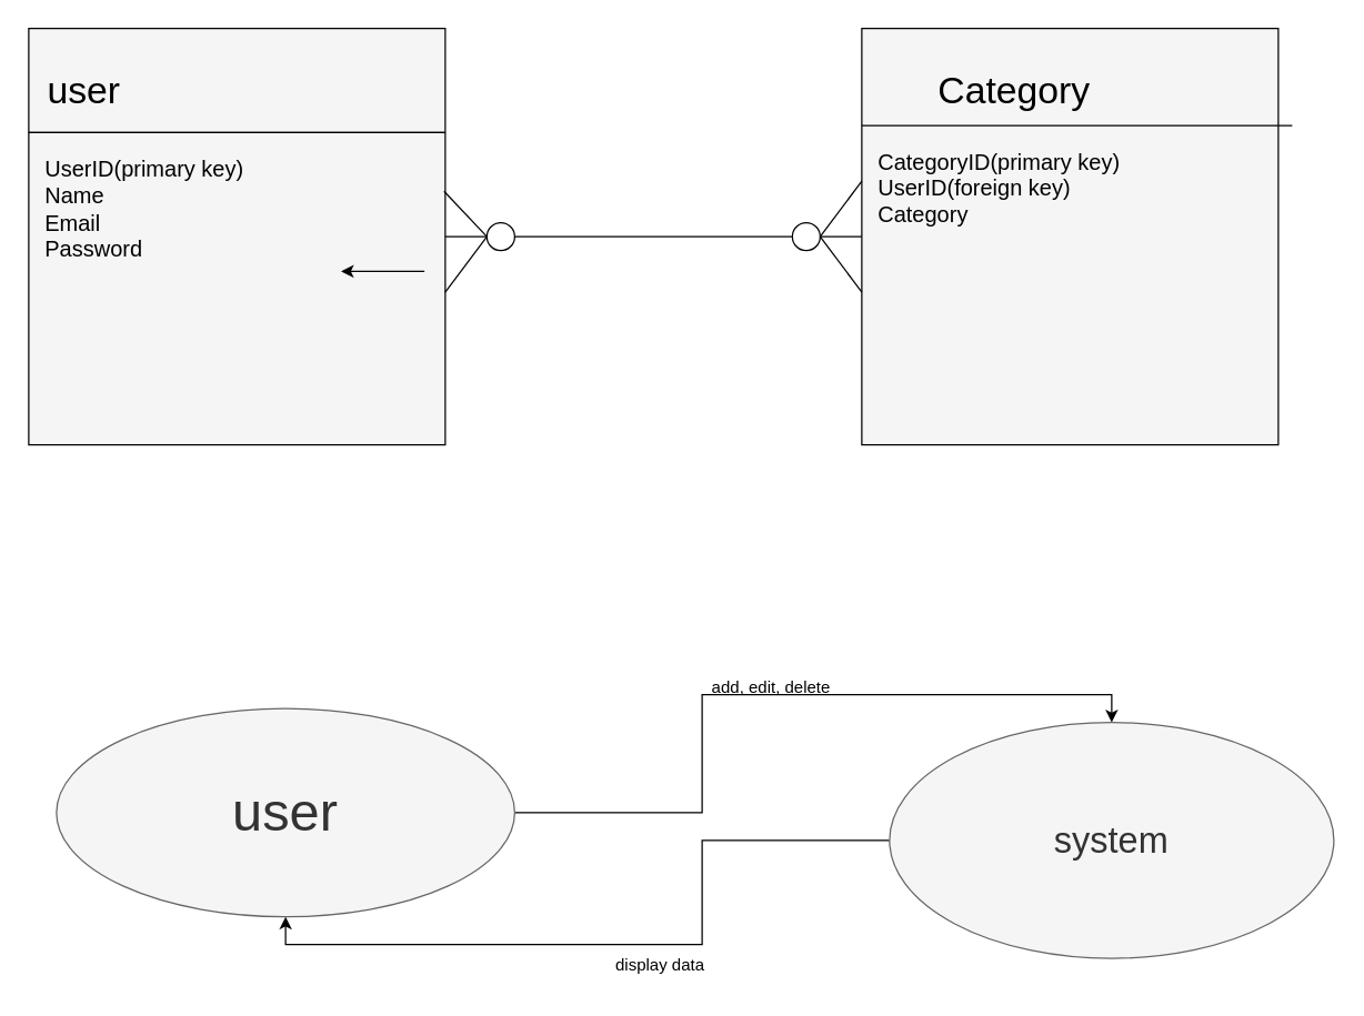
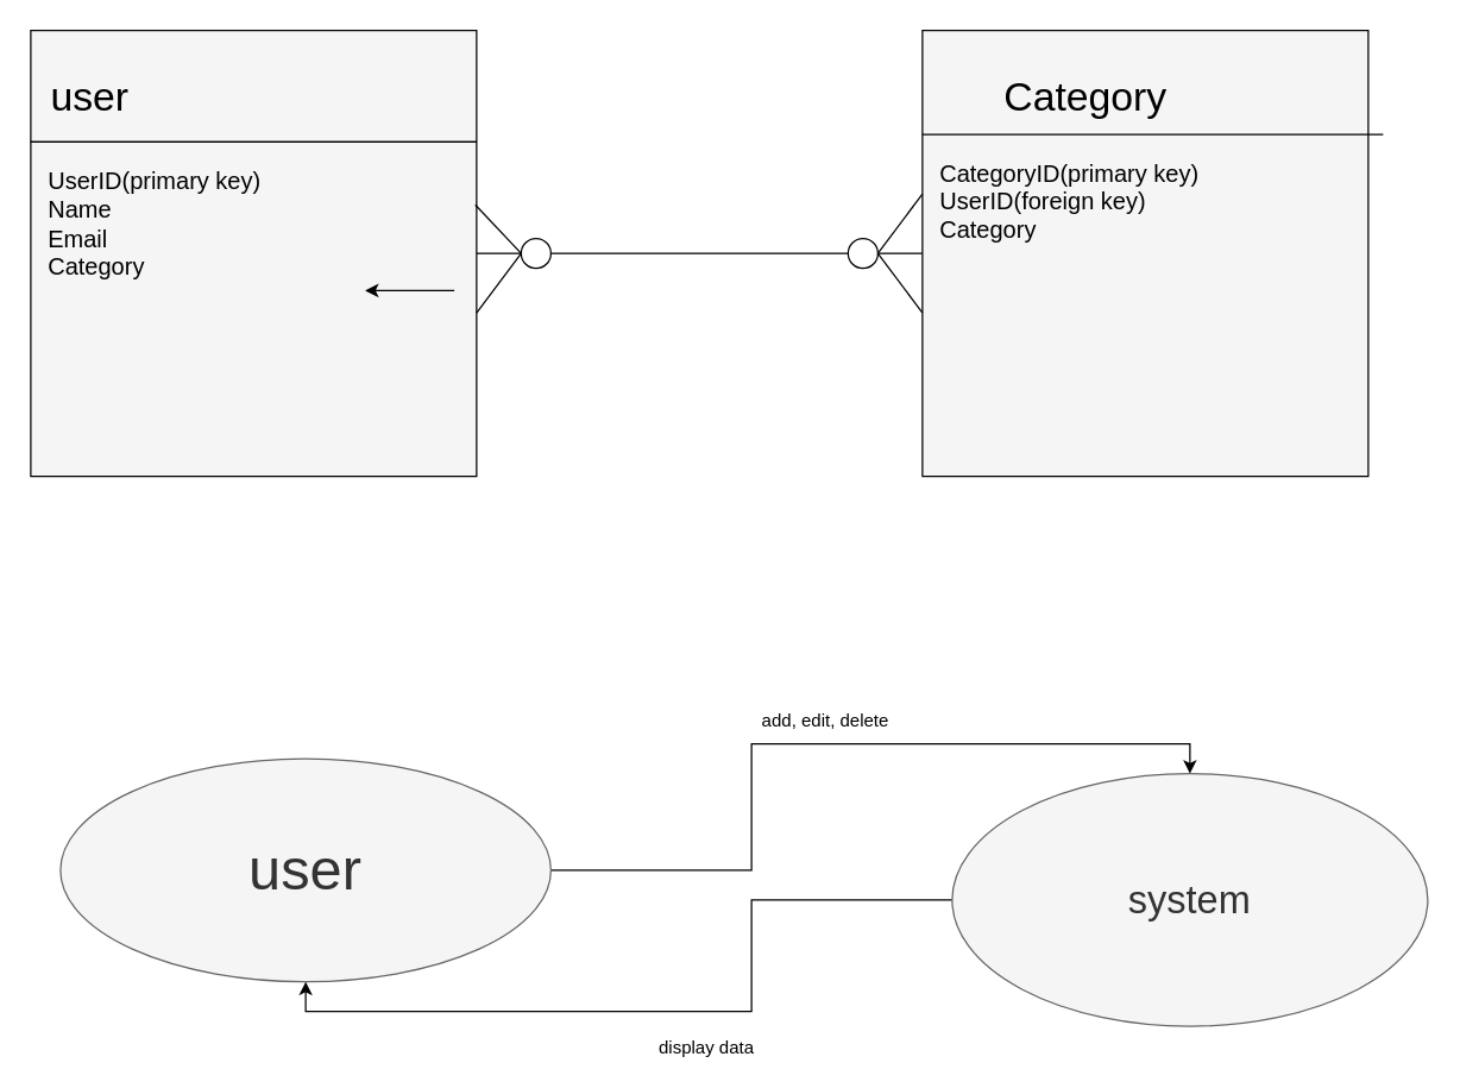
- <mxCell id="6" value="&lt;div style=&quot;font-size: 16px;&quot;&gt;&lt;span style=&quot;color: rgb(0, 0, 0); background-color: initial;&quot;&gt;&lt;font style=&quot;font-size: 16px;&quot;&gt;UserID(primary key)&lt;/font&gt;&lt;/span&gt;&lt;/div&gt;&lt;font style=&quot;font-size: 16px;&quot; color=&quot;#000000&quot;&gt;&lt;div style=&quot;&quot;&gt;&lt;span style=&quot;background-color: initial;&quot;&gt;Name&lt;/span&gt;&lt;/div&gt;&lt;div style=&quot;&quot;&gt;&lt;span style=&quot;background-color: initial;&quot;&gt;Email&lt;/span&gt;&lt;/div&gt;&lt;div style=&quot;&quot;&gt;&lt;span style=&quot;background-color: initial;&quot;&gt;Password&lt;/span&gt;&lt;/div&gt;&lt;/font&gt;" style="text;strokeColor=none;align=left;fillColor=none;html=1;verticalAlign=middle;whiteSpace=wrap;rounded=0;" vertex="1" parent="1"><mxGeometry x="30" y="105" width="190" height="90" as="geometry" /></mxCell>
+ <mxCell id="6" value="&lt;div style=&quot;font-size: 16px;&quot;&gt;&lt;span style=&quot;color: rgb(0, 0, 0); background-color: initial;&quot;&gt;&lt;font style=&quot;font-size: 16px;&quot;&gt;UserID(primary key)&lt;/font&gt;&lt;/span&gt;&lt;/div&gt;&lt;font style=&quot;font-size: 16px;&quot; color=&quot;#000000&quot;&gt;&lt;div style=&quot;&quot;&gt;&lt;span style=&quot;background-color: initial;&quot;&gt;Name&lt;/span&gt;&lt;/div&gt;&lt;div style=&quot;&quot;&gt;&lt;span style=&quot;background-color: initial;&quot;&gt;Email&lt;/span&gt;&lt;/div&gt;&lt;div style=&quot;&quot;&gt;&lt;span style=&quot;background-color: initial;&quot;&gt;Category&lt;/span&gt;&lt;/div&gt;&lt;/font&gt;" style="text;strokeColor=none;align=left;fillColor=none;html=1;verticalAlign=middle;whiteSpace=wrap;rounded=0;" vertex="1" parent="1"><mxGeometry x="30" y="105" width="190" height="90" as="geometry" /></mxCell>
- <mxCell id="25" value="add, edit, delete" style="text;strokeColor=none;align=center;fillColor=none;html=1;verticalAlign=middle;whiteSpace=wrap;rounded=0;" vertex="1" parent="1"><mxGeometry x="510" y="480" width="90" height="30" as="geometry" /></mxCell>
+ <mxCell id="25" value="add, edit, delete" style="text;strokeColor=none;align=center;fillColor=none;html=1;verticalAlign=middle;whiteSpace=wrap;rounded=0;" vertex="1" parent="1"><mxGeometry x="510" y="470" width="90" height="30" as="geometry" /></mxCell>
- <mxCell id="26" value="display data" style="text;strokeColor=none;align=center;fillColor=none;html=1;verticalAlign=middle;whiteSpace=wrap;rounded=0;" vertex="1" parent="1"><mxGeometry x="440" y="680" width="70" height="30" as="geometry" /></mxCell>
+ <mxCell id="26" value="display data" style="text;strokeColor=none;align=center;fillColor=none;html=1;verticalAlign=middle;whiteSpace=wrap;rounded=0;" vertex="1" parent="1"><mxGeometry x="440" y="690" width="70" height="30" as="geometry" /></mxCell>
